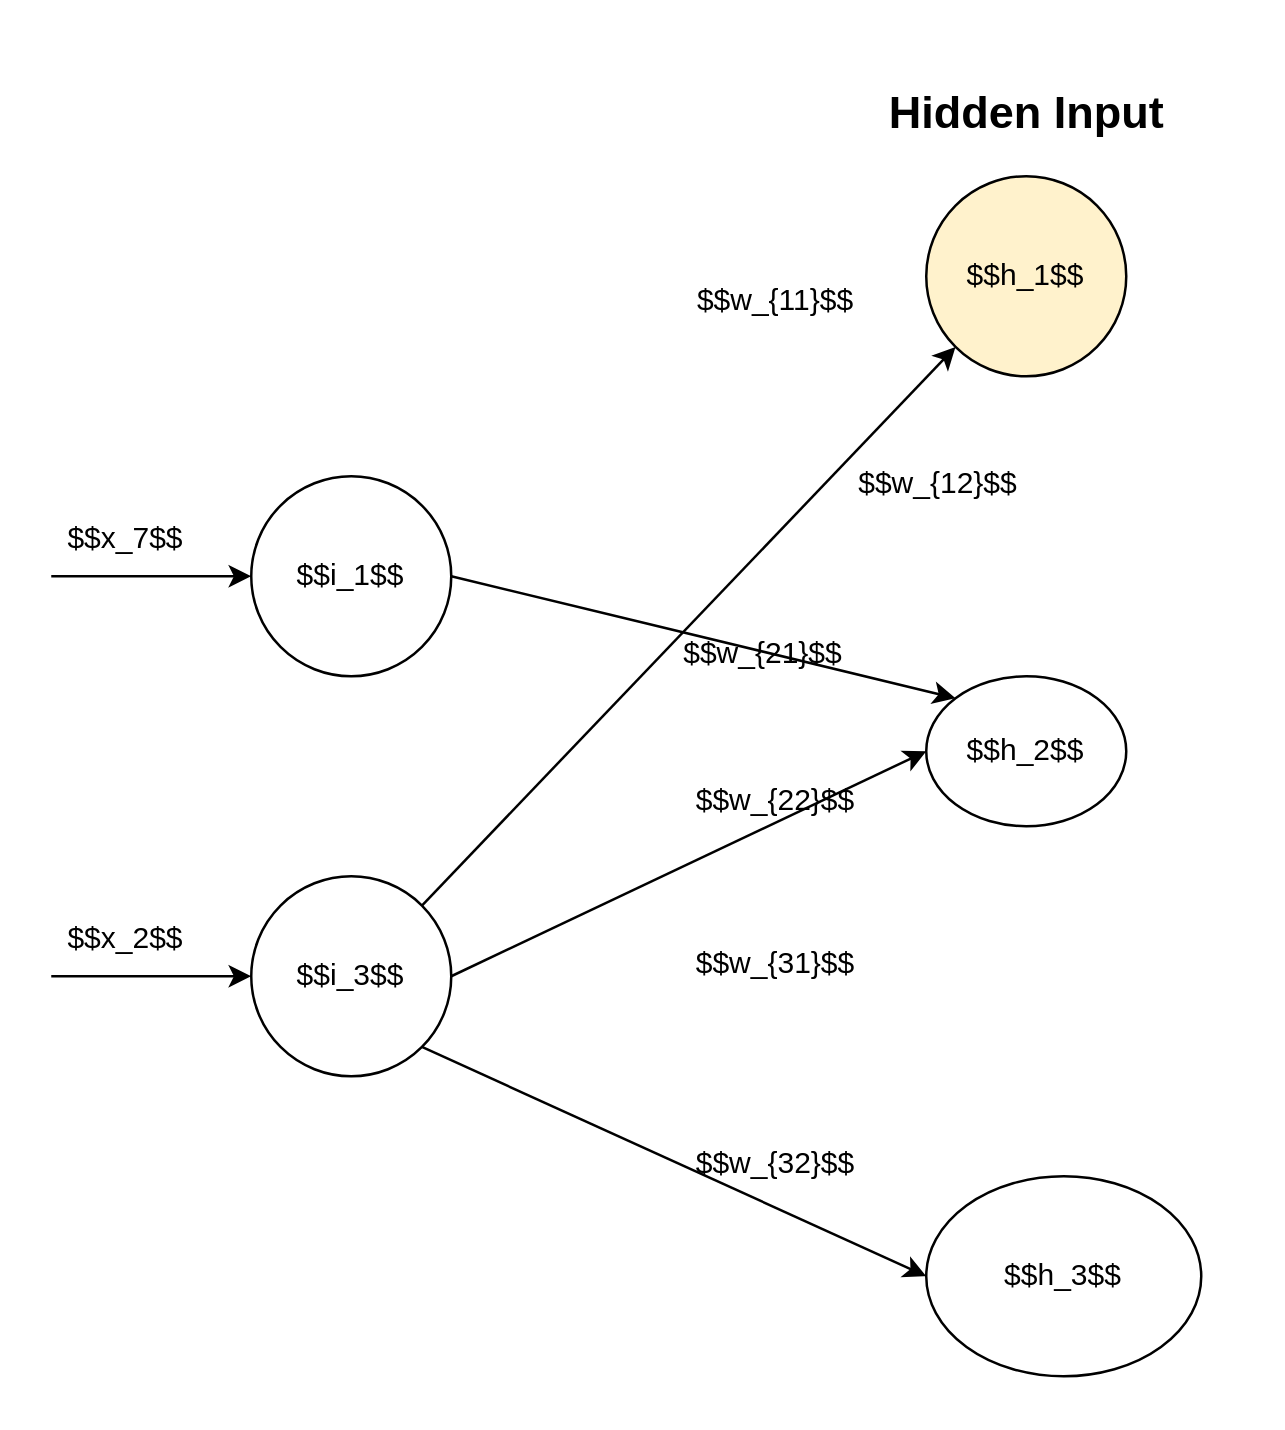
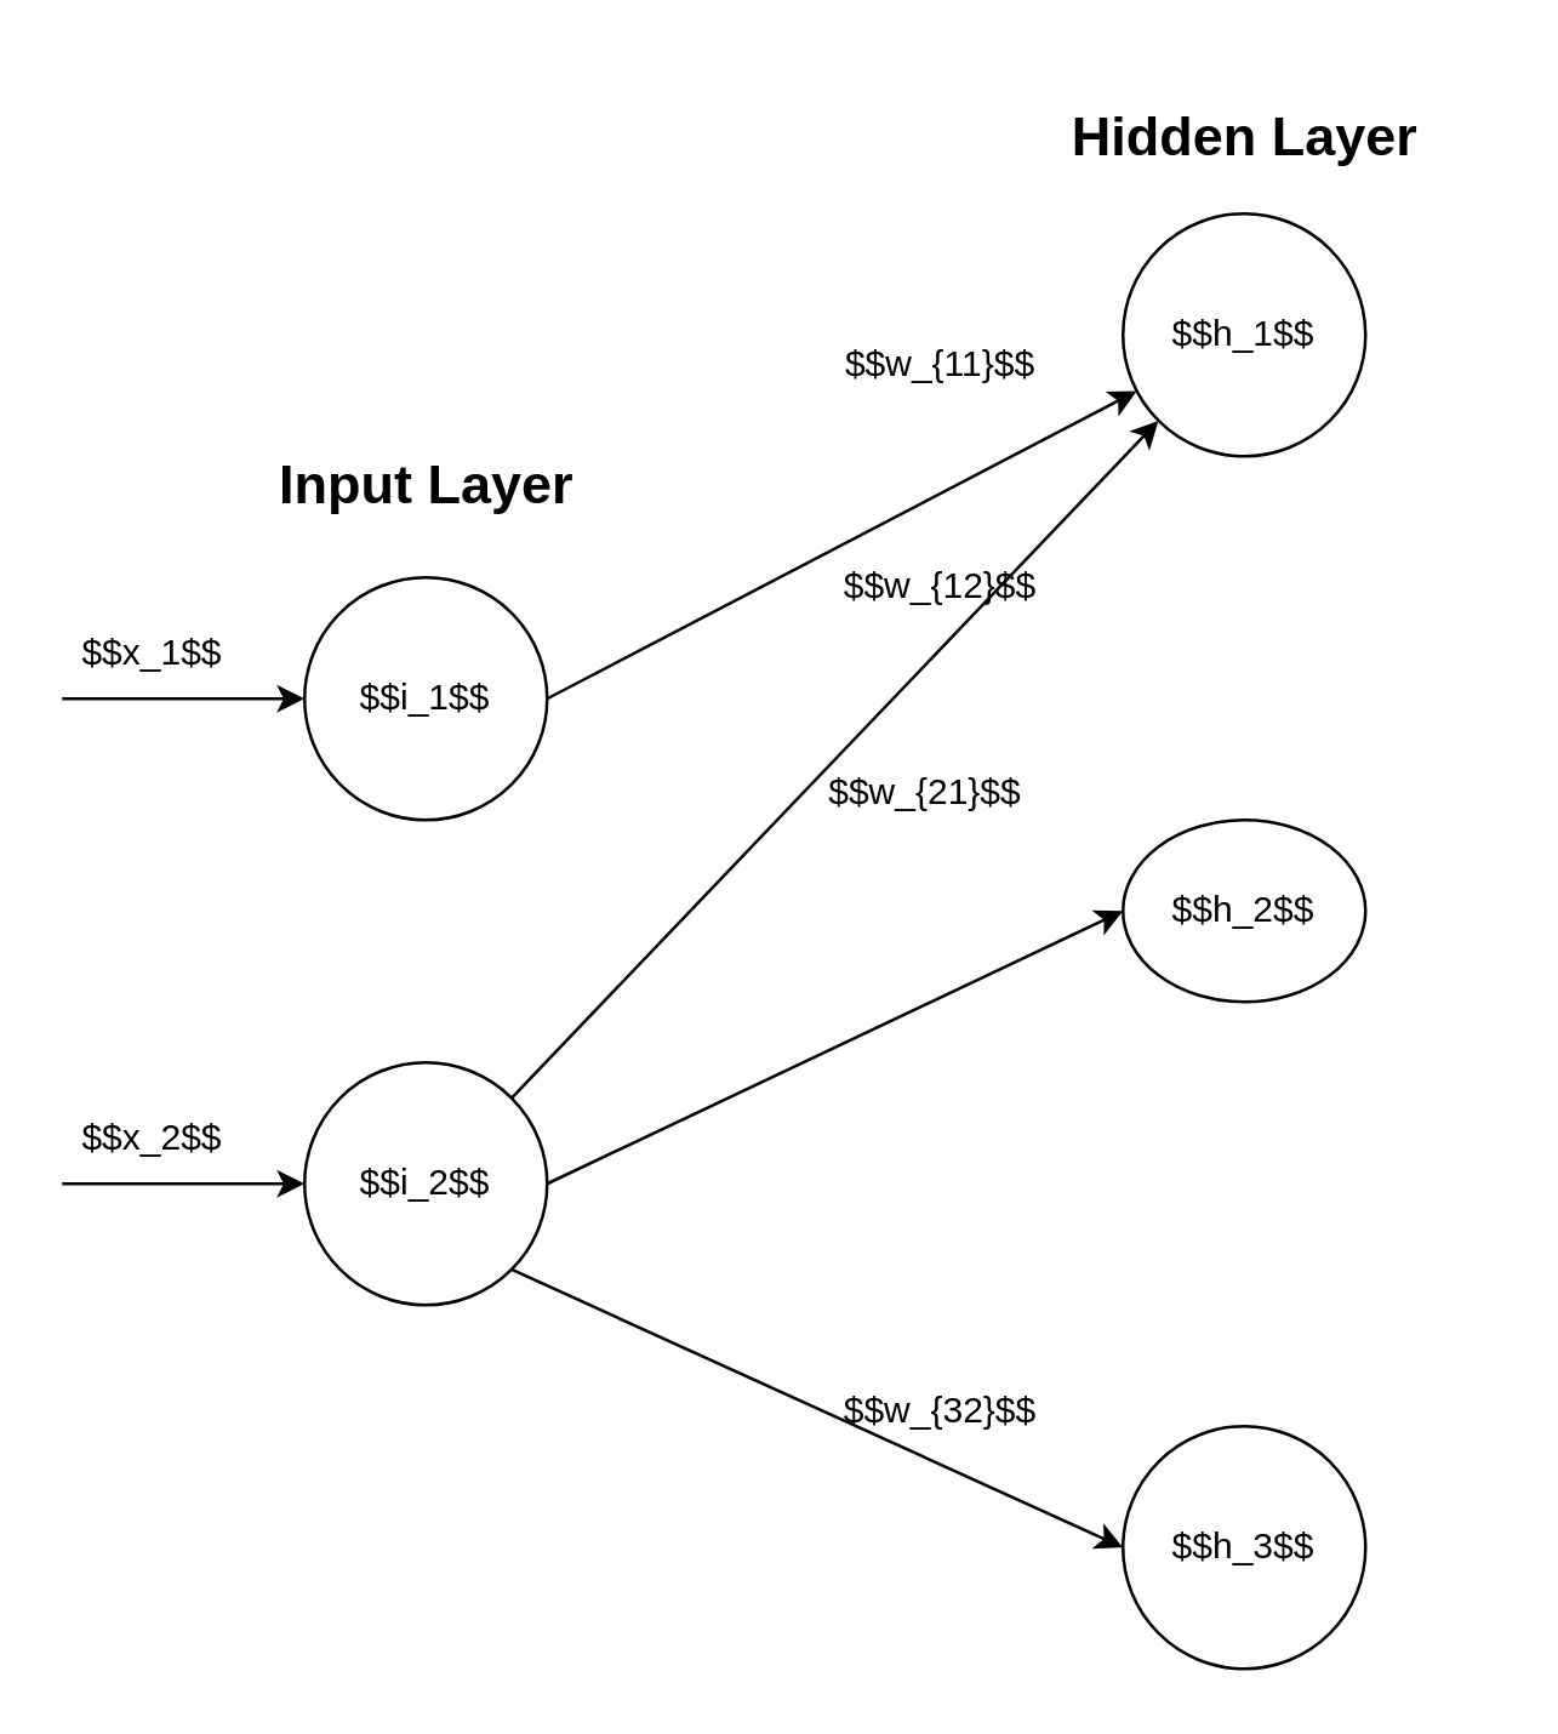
- <mxCell id="14" value="&lt;b&gt;&lt;font style=&quot;font-size: 18px;&quot;&gt;Hidden Input&lt;/font&gt;&lt;/b&gt;" style="text;html=1;strokeColor=none;fillColor=none;align=center;verticalAlign=middle;whiteSpace=wrap;rounded=0;" parent="1" vertex="1"><mxGeometry x="328.75" y="20" width="162.5" height="50" as="geometry" /></mxCell>
+ <mxCell id="14" value="&lt;b&gt;&lt;font style=&quot;font-size: 18px;&quot;&gt;Hidden Layer&lt;/font&gt;&lt;/b&gt;" style="text;html=1;strokeColor=none;fillColor=none;align=center;verticalAlign=middle;whiteSpace=wrap;rounded=0;" parent="1" vertex="1"><mxGeometry x="328.75" y="20" width="162.5" height="50" as="geometry" /></mxCell>
- <mxCell id="4" value="$$h_1$$" style="ellipse;whiteSpace=wrap;html=1;aspect=fixed;fillColor=#fff2cc;" parent="1" vertex="1"><mxGeometry x="370" y="70" width="80" height="80" as="geometry" /></mxCell>
+ <mxCell id="4" value="$$h_1$$" style="ellipse;whiteSpace=wrap;html=1;aspect=fixed;" parent="1" vertex="1"><mxGeometry x="370" y="70" width="80" height="80" as="geometry" /></mxCell>
+ <mxCell id="13" value="&lt;b&gt;&lt;font style=&quot;font-size: 18px;&quot;&gt;Input Layer&lt;/font&gt;&lt;/b&gt;" style="text;html=1;strokeColor=none;fillColor=none;align=center;verticalAlign=middle;whiteSpace=wrap;rounded=0;" parent="1" vertex="1"><mxGeometry x="82.5" y="135" width="115" height="50" as="geometry" /></mxCell>
- <mxCell id="20" value="$$w_{12}$$" style="text;html=1;strokeColor=none;fillColor=none;align=center;verticalAlign=middle;whiteSpace=wrap;rounded=0;" parent="1" vertex="1"><mxGeometry x="345" y="178" width="60" height="30" as="geometry" /></mxCell>
+ <mxCell id="20" value="$$w_{12}$$" style="text;html=1;strokeColor=none;fillColor=none;align=center;verticalAlign=middle;whiteSpace=wrap;rounded=0;" parent="1" vertex="1"><mxGeometry x="280" y="178" width="60" height="30" as="geometry" /></mxCell>
- <mxCell id="15" value="$$x_7$$" style="text;html=1;strokeColor=none;fillColor=none;align=center;verticalAlign=middle;whiteSpace=wrap;rounded=0;" parent="1" vertex="1"><mxGeometry y="200" width="60" height="30" as="geometry" x="20" /></mxCell>
+ <mxCell id="15" value="$$x_1$$" style="text;html=1;strokeColor=none;fillColor=none;align=center;verticalAlign=middle;whiteSpace=wrap;rounded=0;" parent="1" vertex="1"><mxGeometry y="200" width="60" height="30" as="geometry" x="20" /></mxCell>
- <mxCell id="7" value="" style="endArrow=classic;html=1;rounded=0;exitX=1;exitY=0.5;exitDx=0;exitDy=0;entryX=0;entryY=0;entryDx=0;entryDy=0;" parent="1" source="2" target="5" edge="1"><mxGeometry width="50" height="50" relative="1" as="geometry"><mxPoint x="410" y="480" as="sourcePoint" /><mxPoint x="460" y="430" as="targetPoint" /></mxGeometry></mxCell>
+ <mxCell id="7" value="" style="endArrow=classic;html=1;rounded=0;exitX=1;exitY=0.5;exitDx=0;exitDy=0;" parent="1" source="2" target="4" edge="1"><mxGeometry width="50" height="50" relative="1" as="geometry"><mxPoint x="410" y="480" as="sourcePoint" /><mxPoint x="460" y="430" as="targetPoint" /></mxGeometry></mxCell>
- <mxCell id="21" value="$$w_{22}$$" style="text;html=1;strokeColor=none;fillColor=none;align=center;verticalAlign=middle;whiteSpace=wrap;rounded=0;" parent="1" vertex="1"><mxGeometry x="280" y="305" width="60" height="30" as="geometry" /></mxCell>
- <mxCell id="19" value="$$w_{31}$$" style="text;html=1;strokeColor=none;fillColor=none;align=center;verticalAlign=middle;whiteSpace=wrap;rounded=0;" parent="1" vertex="1"><mxGeometry x="280" y="370" width="60" height="30" as="geometry" /></mxCell>
- <mxCell id="3" value="$$i_3$$" style="ellipse;whiteSpace=wrap;html=1;aspect=fixed;" parent="1" vertex="1"><mxGeometry x="100" y="350" width="80" height="80" as="geometry" /></mxCell>
+ <mxCell id="3" value="$$i_2$$" style="ellipse;whiteSpace=wrap;html=1;aspect=fixed;" parent="1" vertex="1"><mxGeometry x="100" y="350" width="80" height="80" as="geometry" /></mxCell>
- <mxCell id="6" value="$$h_3$$" style="ellipse;whiteSpace=wrap;html=1;aspect=fixed;" parent="1" vertex="1"><mxGeometry x="370" y="470" width="110" height="80" as="geometry" /></mxCell>
+ <mxCell id="6" value="$$h_3$$" style="ellipse;whiteSpace=wrap;html=1;aspect=fixed;" parent="1" vertex="1"><mxGeometry x="370" y="470" width="80" height="80" as="geometry" /></mxCell>
